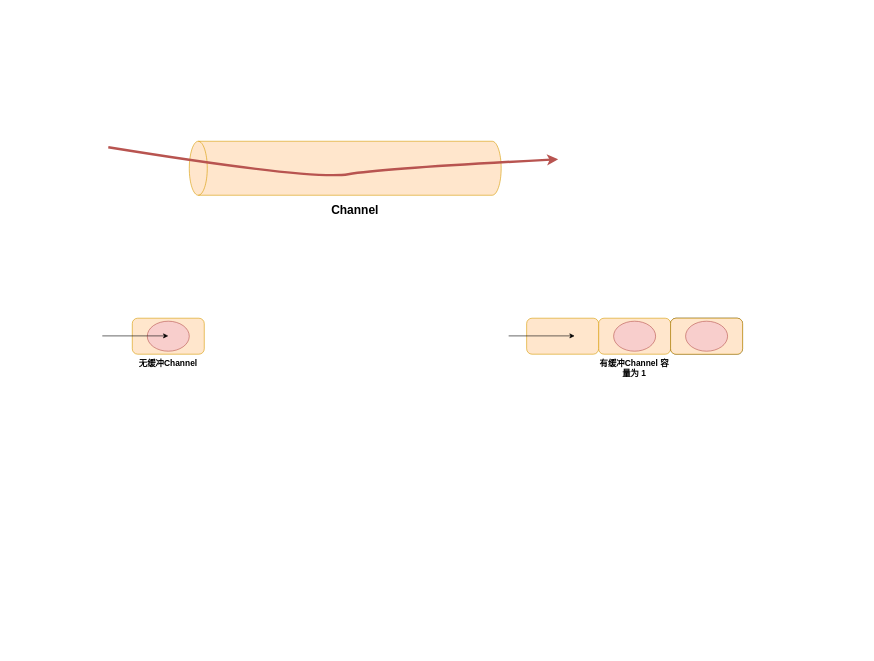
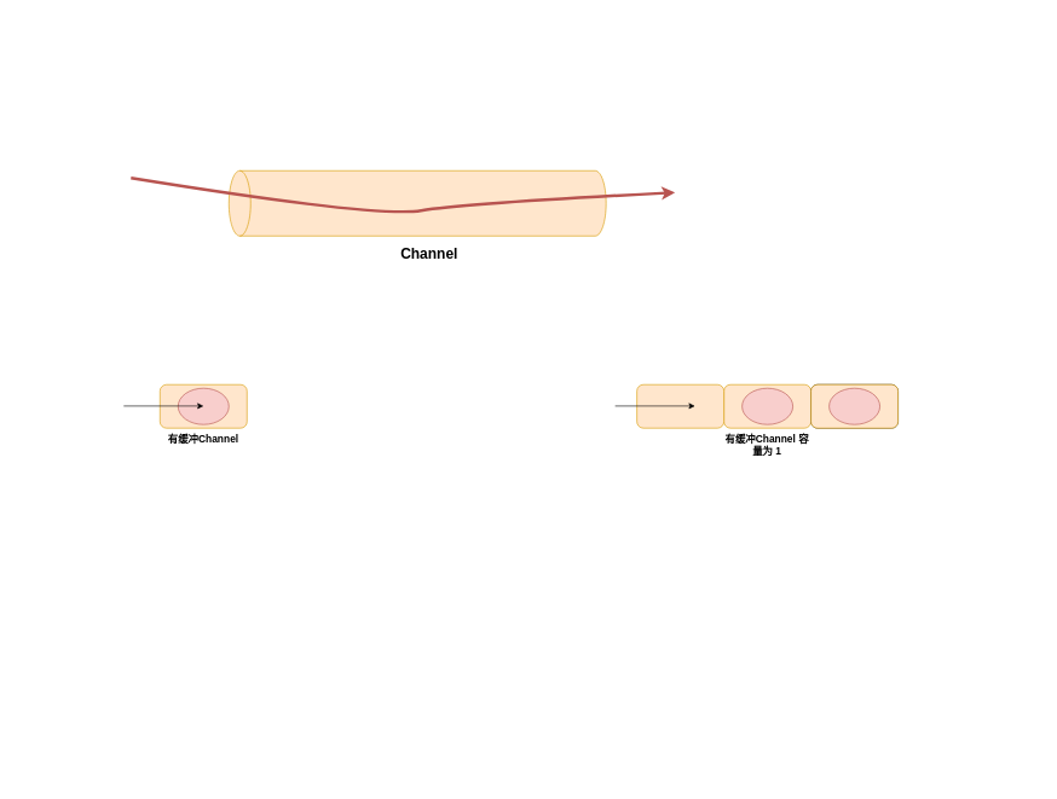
- <mxCell id="4" value="无缓冲Channel" style="rounded=1;whiteSpace=wrap;html=1;labelPosition=center;verticalLabelPosition=bottom;align=center;verticalAlign=top;fillColor=#ffe6cc;strokeColor=#d79b00;fontStyle=1;fontSize=14;" parent="3" vertex="1"><mxGeometry width="120" height="60" as="geometry" /></mxCell>
+ <mxCell id="4" value="有缓冲Channel" style="rounded=1;whiteSpace=wrap;html=1;labelPosition=center;verticalLabelPosition=bottom;align=center;verticalAlign=top;fillColor=#ffe6cc;strokeColor=#d79b00;fontStyle=1;fontSize=14;" parent="3" vertex="1"><mxGeometry width="120" height="60" as="geometry" /></mxCell>
